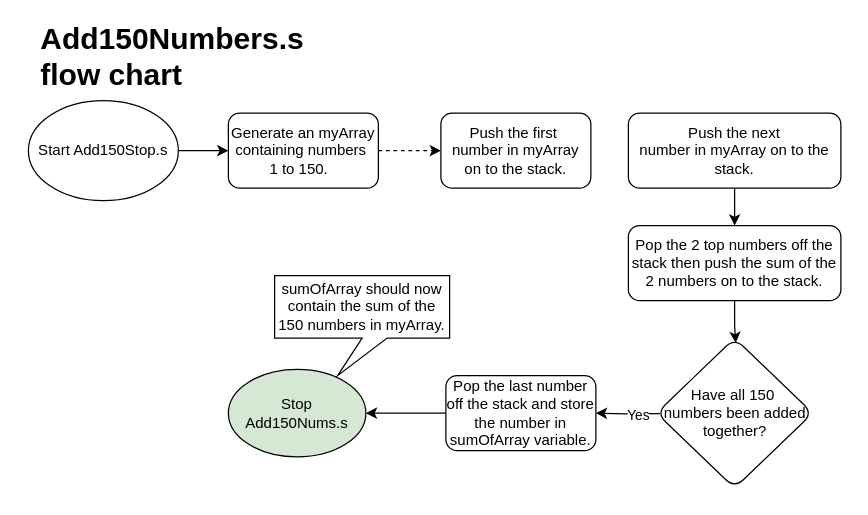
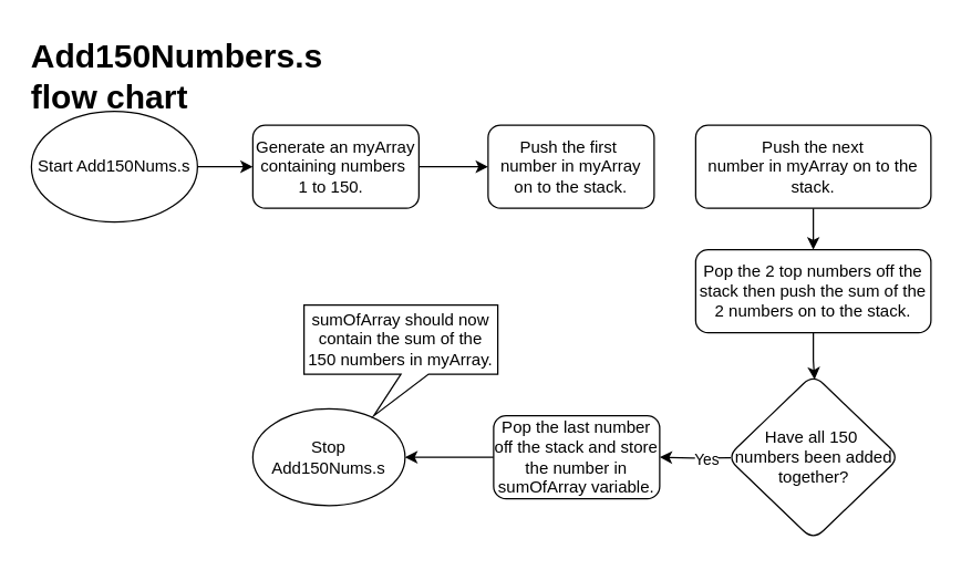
- <mxCell id="16" value="&lt;h1 style=&quot;margin-top: 0px;&quot;&gt;&lt;span style=&quot;background-color: initial;&quot;&gt;Add150Numbers.s flow chart&lt;/span&gt;&lt;/h1&gt;" style="text;html=1;whiteSpace=wrap;overflow=hidden;rounded=0;" parent="1" vertex="1"><mxGeometry x="30" y="10" width="220" height="60" as="geometry" /></mxCell>
+ <mxCell id="16" value="&lt;h1 style=&quot;margin-top: 0px;&quot;&gt;&lt;span style=&quot;background-color: initial;&quot;&gt;Add150Numbers.s flow chart&lt;/span&gt;&lt;/h1&gt;" style="text;html=1;whiteSpace=wrap;overflow=hidden;rounded=0;" parent="1" vertex="1"><mxGeometry x="20" y="20" width="220" height="60" as="geometry" /></mxCell>
- <mxCell id="3" value="Start Add150Stop.s" style="ellipse;whiteSpace=wrap;html=1;" parent="1" vertex="1"><mxGeometry x="22" y="80" width="120" height="80" as="geometry" /></mxCell>
+ <mxCell id="3" value="Start Add150Nums.s" style="ellipse;whiteSpace=wrap;html=1;" parent="1" vertex="1"><mxGeometry x="22" y="80" width="120" height="80" as="geometry" /></mxCell>
- <mxCell id="4" value="" style="edgeStyle=orthogonalEdgeStyle;rounded=0;orthogonalLoop=1;jettySize=auto;html=1;dashed=1;" parent="1" source="5" target="6" edge="1"><mxGeometry relative="1" as="geometry" /></mxCell>
+ <mxCell id="4" value="" style="edgeStyle=orthogonalEdgeStyle;rounded=0;orthogonalLoop=1;jettySize=auto;html=1;" parent="1" source="5" target="6" edge="1"><mxGeometry relative="1" as="geometry" /></mxCell>
- <mxCell id="14" value="Stop Add150Nums.s" style="ellipse;whiteSpace=wrap;html=1;rounded=1;fillColor=#d5e8d4;" parent="1" vertex="1"><mxGeometry x="182" y="295" width="110" height="70" as="geometry" /></mxCell>
+ <mxCell id="14" value="Stop Add150Nums.s" style="ellipse;whiteSpace=wrap;html=1;rounded=1;" parent="1" vertex="1"><mxGeometry x="182" y="295" width="110" height="70" as="geometry" /></mxCell>
